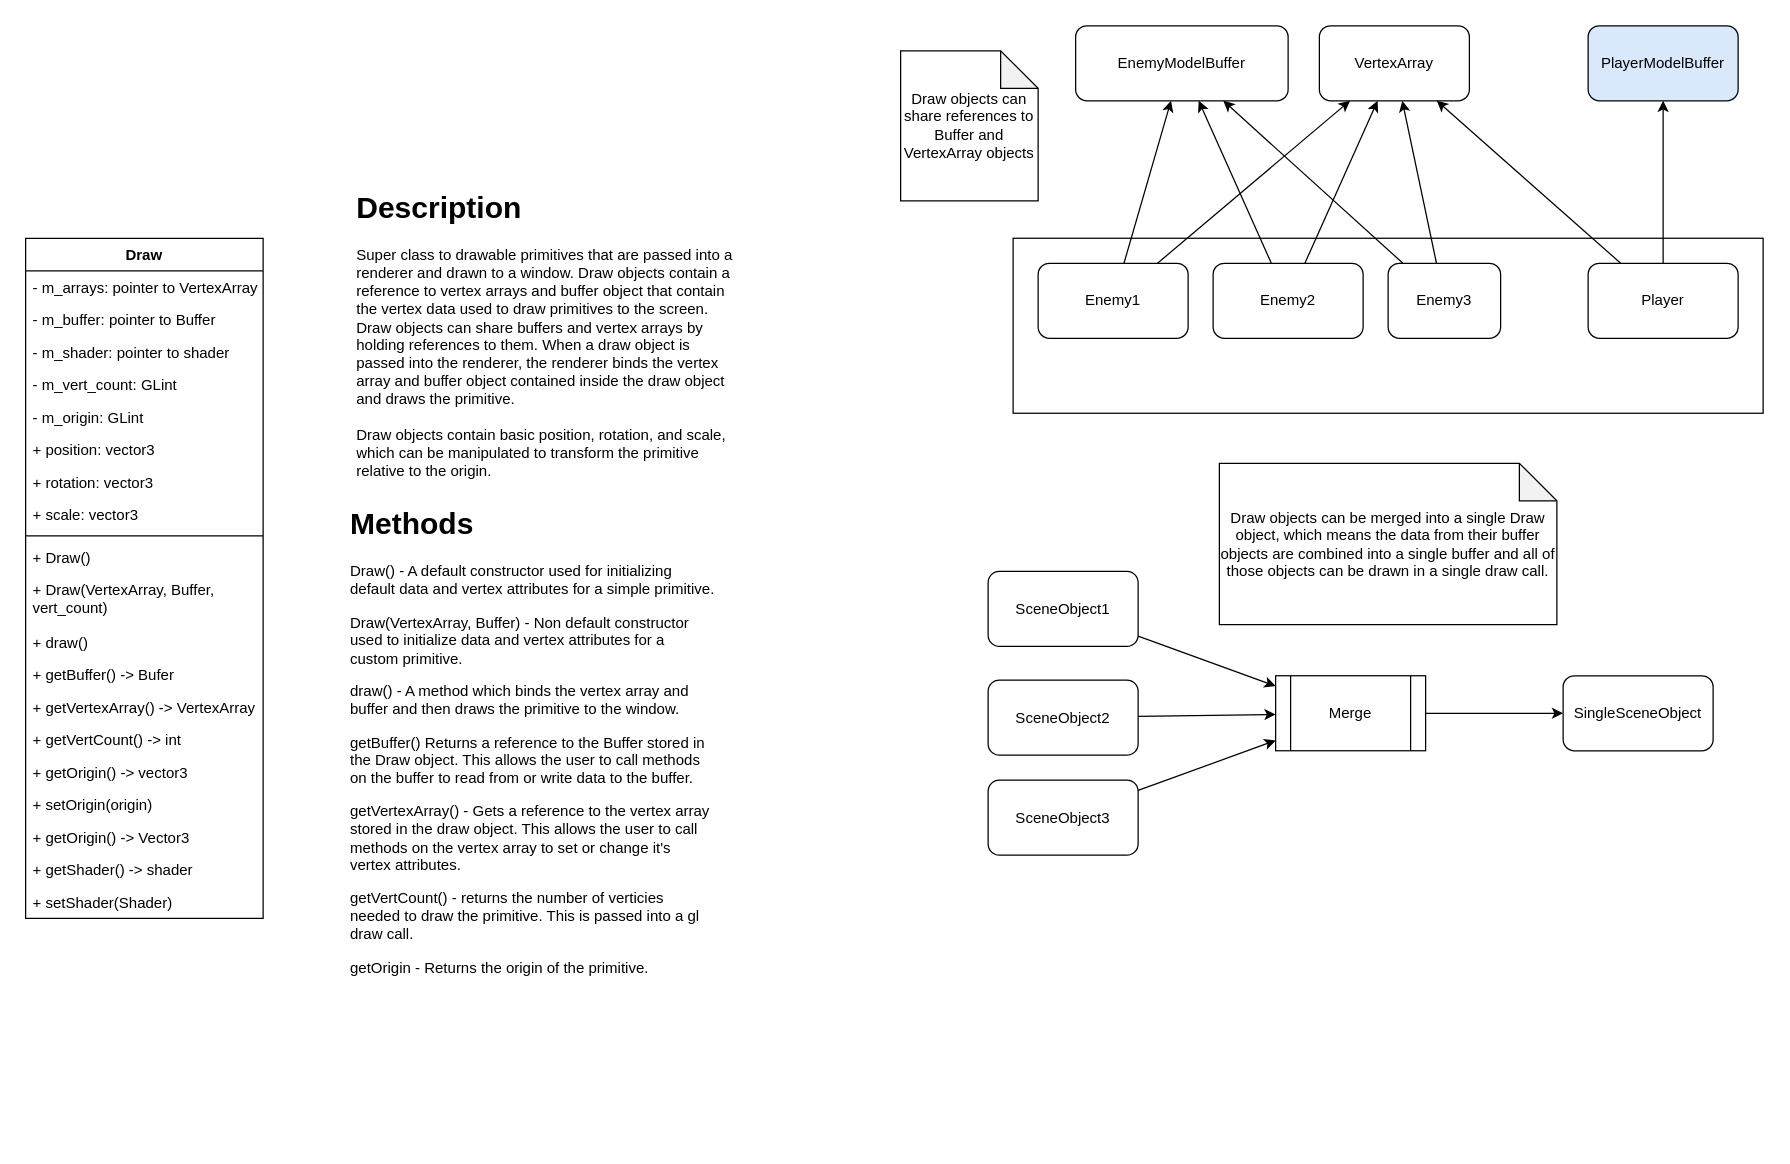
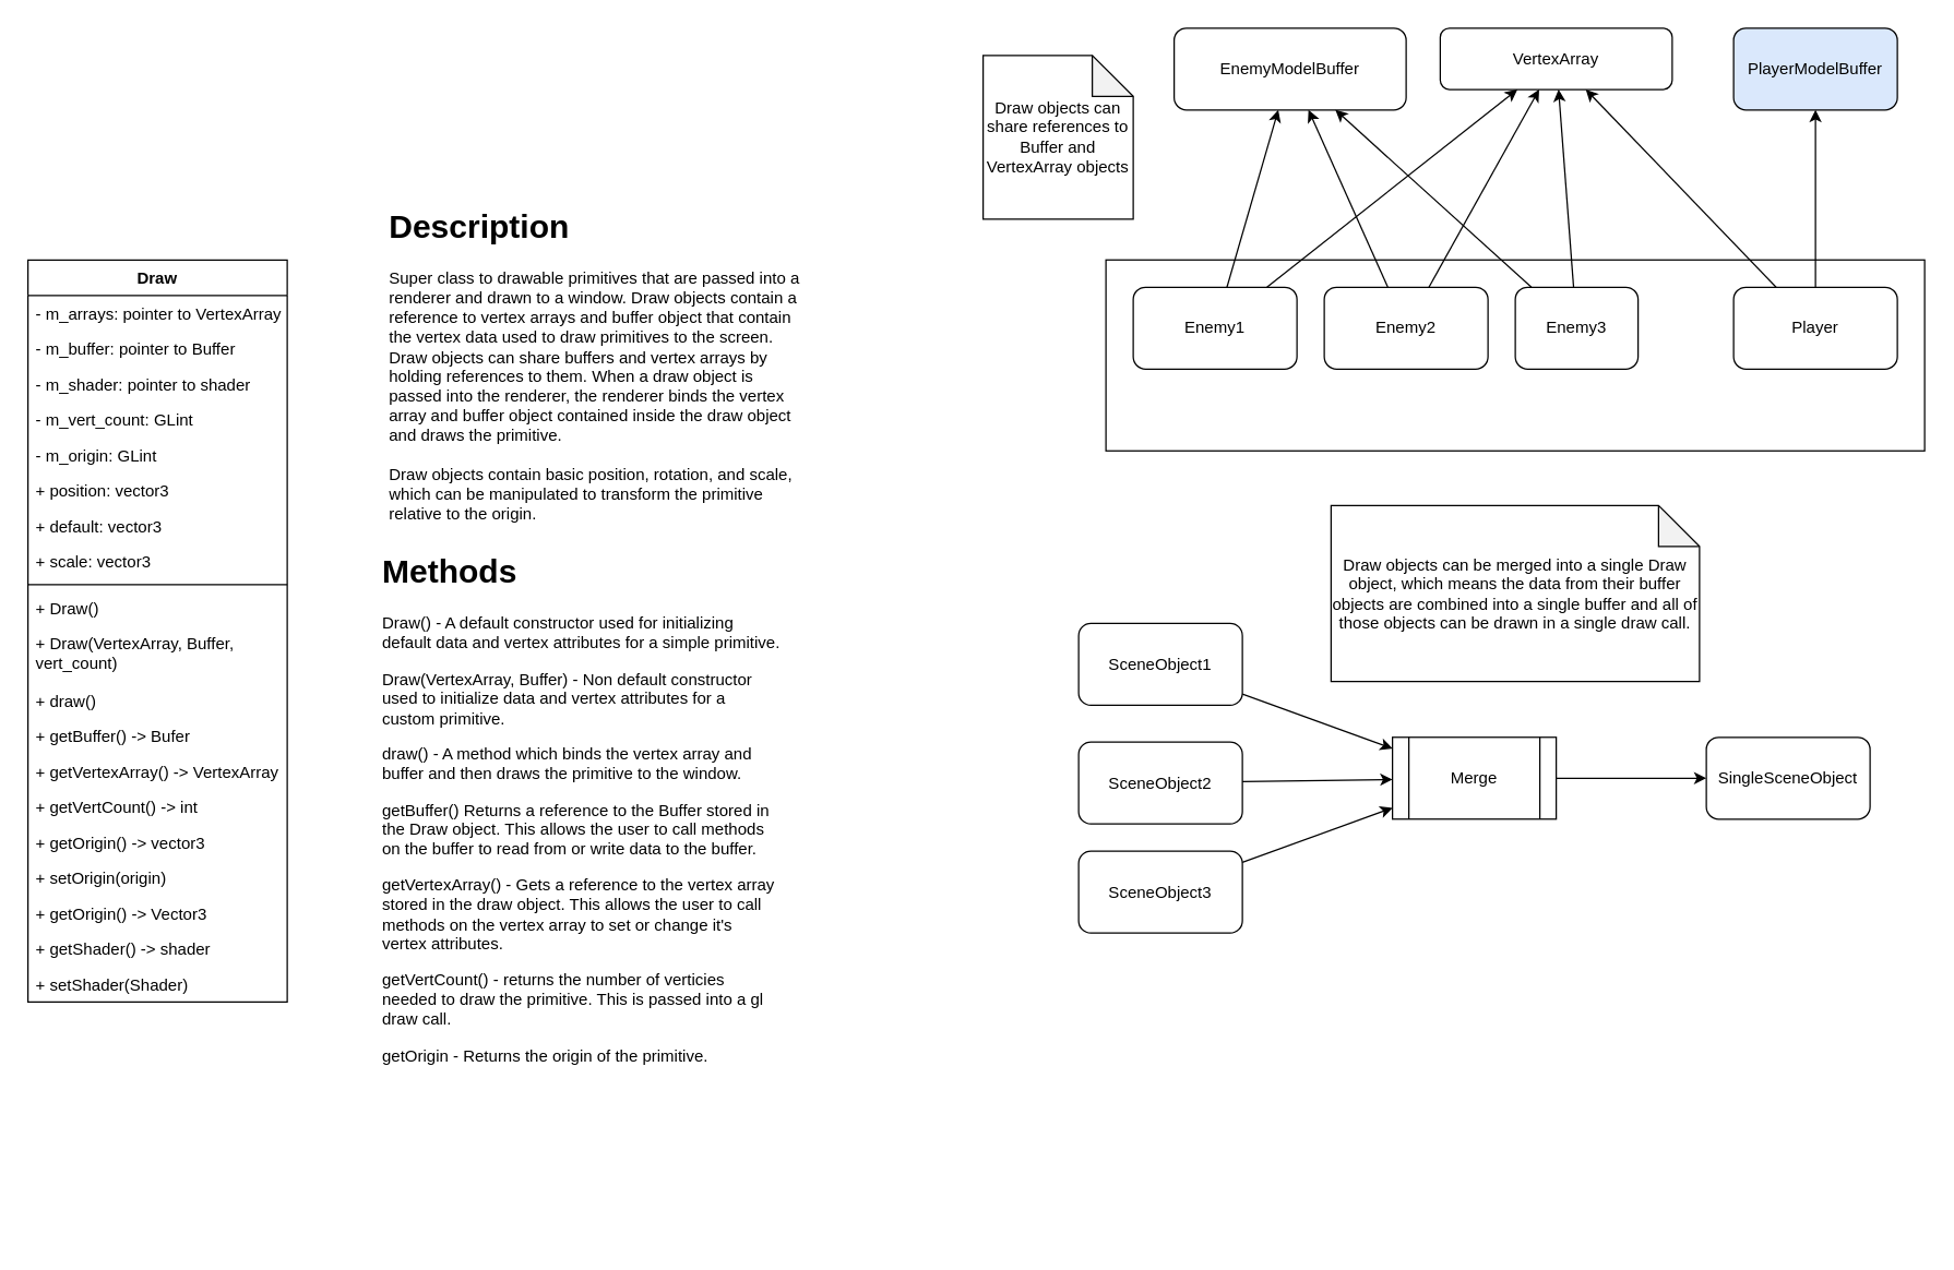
- <mxCell id="26" value="VertexArray" style="rounded=1;whiteSpace=wrap;html=1;" parent="1" vertex="1"><mxGeometry x="1055" y="20" width="120" height="60" as="geometry" /></mxCell>
+ <mxCell id="26" value="VertexArray" style="rounded=1;whiteSpace=wrap;html=1;" parent="1" vertex="1"><mxGeometry x="1055" y="20" width="170" height="45" as="geometry" /></mxCell>
- <mxCell id="10" value="+ rotation: vector3" style="text;strokeColor=none;fillColor=none;align=left;verticalAlign=top;spacingLeft=4;spacingRight=4;overflow=hidden;rotatable=0;points=[[0,0.5],[1,0.5]];portConstraint=eastwest;" parent="3" vertex="1"><mxGeometry y="182" width="190" height="26" as="geometry" /></mxCell>
+ <mxCell id="10" value="+ default: vector3" style="text;strokeColor=none;fillColor=none;align=left;verticalAlign=top;spacingLeft=4;spacingRight=4;overflow=hidden;rotatable=0;points=[[0,0.5],[1,0.5]];portConstraint=eastwest;" parent="3" vertex="1"><mxGeometry y="182" width="190" height="26" as="geometry" /></mxCell>
